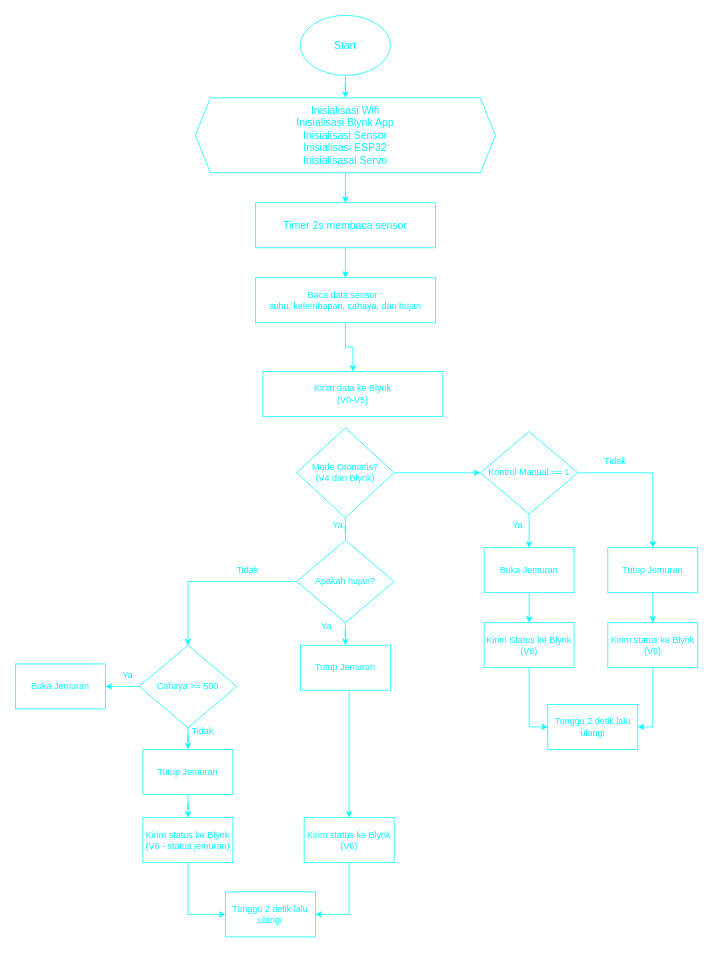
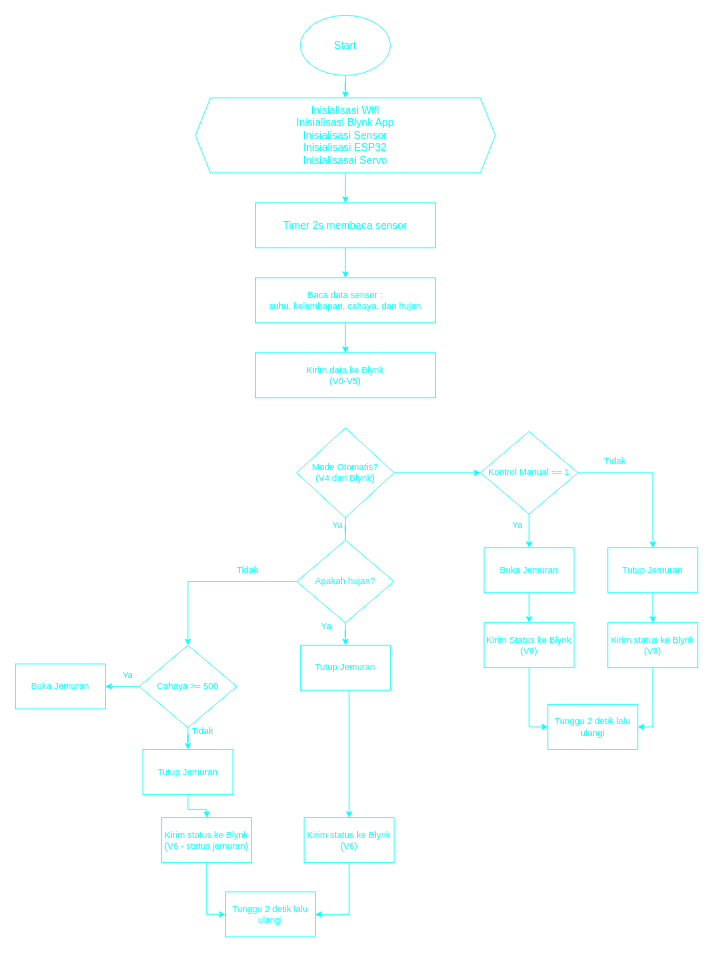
- <mxCell id="10" value="Kirim data ke Blynk&lt;div&gt;(V0-V5)&lt;/div&gt;" style="rounded=0;whiteSpace=wrap;html=1;strokeColor=#00FFFF;fontColor=#00FFFF;" parent="1" vertex="1"><mxGeometry x="350" y="495" width="240" height="60" as="geometry" /></mxCell>
+ <mxCell id="10" value="Kirim data ke Blynk&lt;div&gt;(V0-V5)&lt;/div&gt;" style="rounded=0;whiteSpace=wrap;html=1;strokeColor=#00FFFF;fontColor=#00FFFF;" parent="1" vertex="1"><mxGeometry x="340" y="470" width="240" height="60" as="geometry" /></mxCell>
- <mxCell id="46" value="Kirim status ke Blynk&lt;br&gt;(V6 - status jemuran)" style="whiteSpace=wrap;html=1;strokeColor=#00FFFF;fontColor=#00FFFF;" parent="1" vertex="1"><mxGeometry x="190" y="1090" width="120" height="60" as="geometry" /></mxCell>
+ <mxCell id="46" value="Kirim status ke Blynk&lt;br&gt;(V6 - status jemuran)" style="whiteSpace=wrap;html=1;strokeColor=#00FFFF;fontColor=#00FFFF;" parent="1" vertex="1"><mxGeometry x="215" y="1090" width="120" height="60" as="geometry" /></mxCell>
